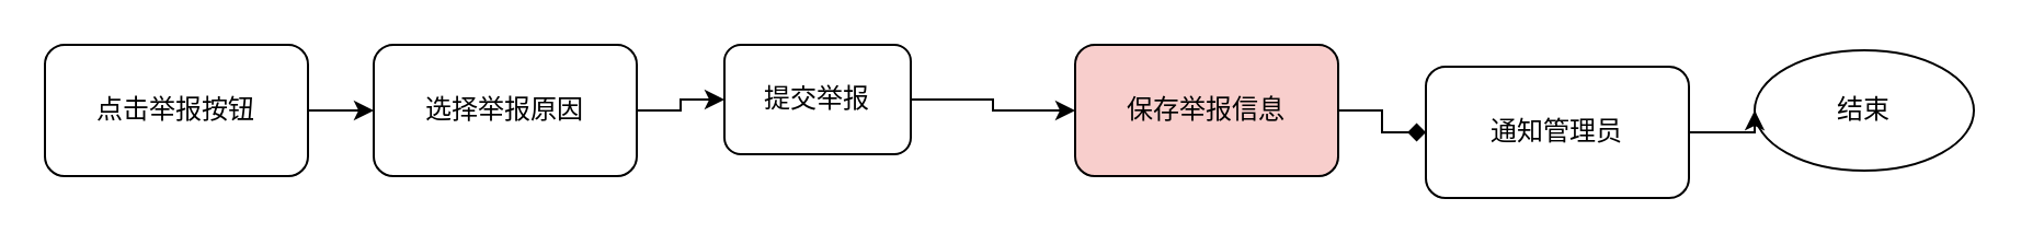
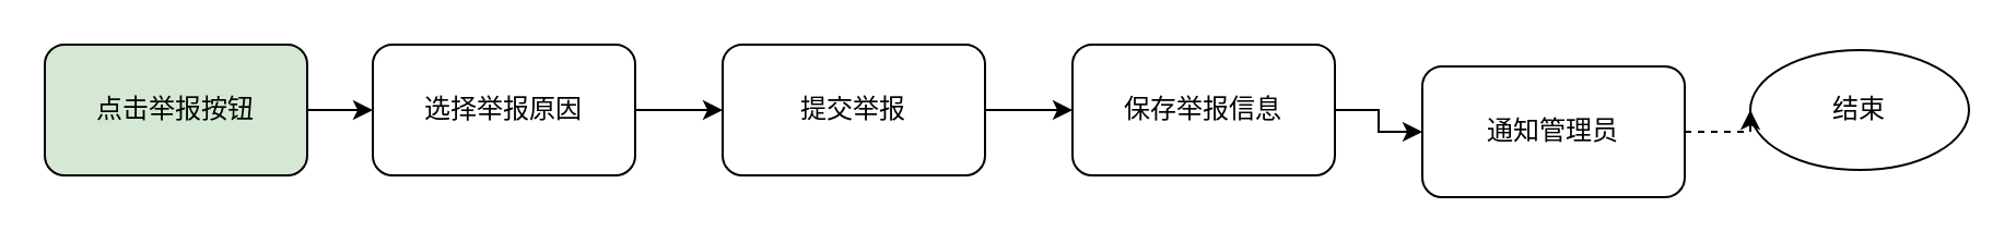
- <mxCell id="7" value="提交举报" style="rounded=1;whiteSpace=wrap;html=1;" vertex="1" parent="1"><mxGeometry x="330" y="20" width="85" height="50" as="geometry" /></mxCell>
+ <mxCell id="7" value="提交举报" style="rounded=1;whiteSpace=wrap;html=1;" vertex="1" parent="1"><mxGeometry x="330" y="20" width="120" height="60" as="geometry" /></mxCell>
- <mxCell id="3" value="点击举报按钮" style="rounded=1;whiteSpace=wrap;html=1;" vertex="1" parent="1"><mxGeometry x="20" y="20" width="120" height="60" as="geometry" /></mxCell>
+ <mxCell id="3" value="点击举报按钮" style="rounded=1;whiteSpace=wrap;html=1;fillColor=#d5e8d4;" vertex="1" parent="1"><mxGeometry x="20" y="20" width="120" height="60" as="geometry" /></mxCell>
- <mxCell id="9" value="保存举报信息" style="rounded=1;whiteSpace=wrap;html=1;fillColor=#f8cecc;" vertex="1" parent="1"><mxGeometry x="490" y="20" width="120" height="60" as="geometry" /></mxCell>
+ <mxCell id="9" value="保存举报信息" style="rounded=1;whiteSpace=wrap;html=1;" vertex="1" parent="1"><mxGeometry x="490" y="20" width="120" height="60" as="geometry" /></mxCell>
- <mxCell id="8" style="edgeStyle=orthogonalEdgeStyle;rounded=0;orthogonalLoop=1;jettySize=auto;html=1;exitX=1;exitY=0.5;exitDx=0;exitDy=0;endArrow=diamond;" edge="1" parent="1" source="9" target="12"><mxGeometry relative="1" as="geometry" /></mxCell>
+ <mxCell id="8" style="edgeStyle=orthogonalEdgeStyle;rounded=0;orthogonalLoop=1;jettySize=auto;html=1;exitX=1;exitY=0.5;exitDx=0;exitDy=0;" edge="1" parent="1" source="9" target="12"><mxGeometry relative="1" as="geometry" /></mxCell>
- <mxCell id="11" style="edgeStyle=orthogonalEdgeStyle;rounded=0;orthogonalLoop=1;jettySize=auto;html=1;exitX=1;exitY=0.5;exitDx=0;exitDy=0;entryX=0;entryY=0.5;entryDx=0;entryDy=0;" edge="1" parent="1" source="12" target="10"><mxGeometry relative="1" as="geometry" /></mxCell>
+ <mxCell id="11" style="edgeStyle=orthogonalEdgeStyle;rounded=0;orthogonalLoop=1;jettySize=auto;html=1;exitX=1;exitY=0.5;exitDx=0;exitDy=0;entryX=0;entryY=0.5;entryDx=0;entryDy=0;dashed=1;" edge="1" parent="1" source="12" target="10"><mxGeometry relative="1" as="geometry" /></mxCell>
